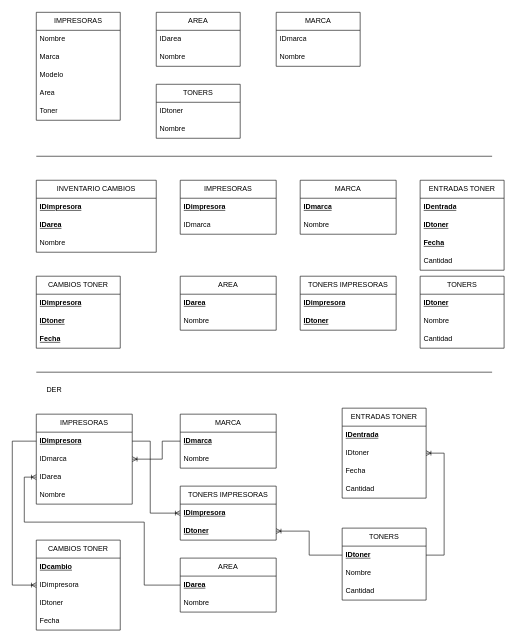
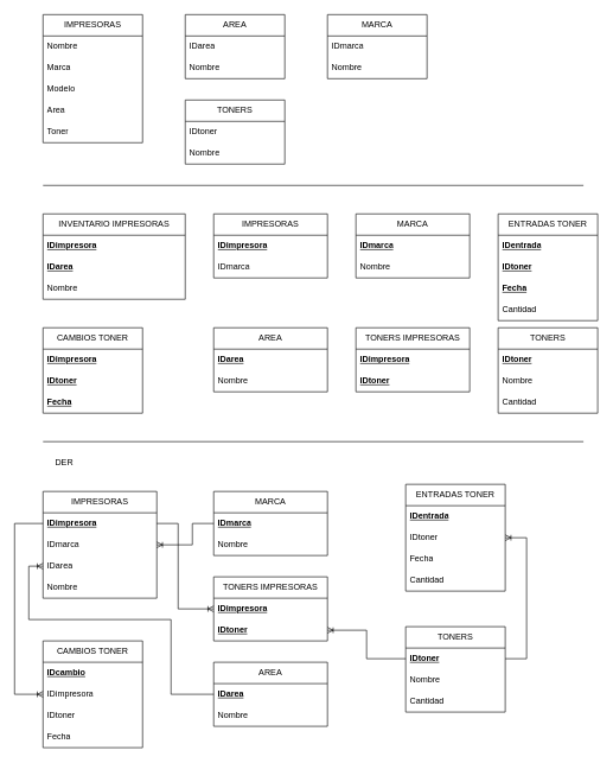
- <mxCell id="18" value="INVENTARIO CAMBIOS" style="swimlane;fontStyle=0;childLayout=stackLayout;horizontal=1;startSize=30;horizontalStack=0;resizeParent=1;resizeParentMax=0;resizeLast=0;collapsible=1;marginBottom=0;whiteSpace=wrap;html=1;" vertex="1" parent="1"><mxGeometry x="60" y="300" width="200" height="120" as="geometry" /></mxCell>
+ <mxCell id="18" value="INVENTARIO IMPRESORAS" style="swimlane;fontStyle=0;childLayout=stackLayout;horizontal=1;startSize=30;horizontalStack=0;resizeParent=1;resizeParentMax=0;resizeLast=0;collapsible=1;marginBottom=0;whiteSpace=wrap;html=1;" vertex="1" parent="1"><mxGeometry x="60" y="300" width="200" height="120" as="geometry" /></mxCell>
